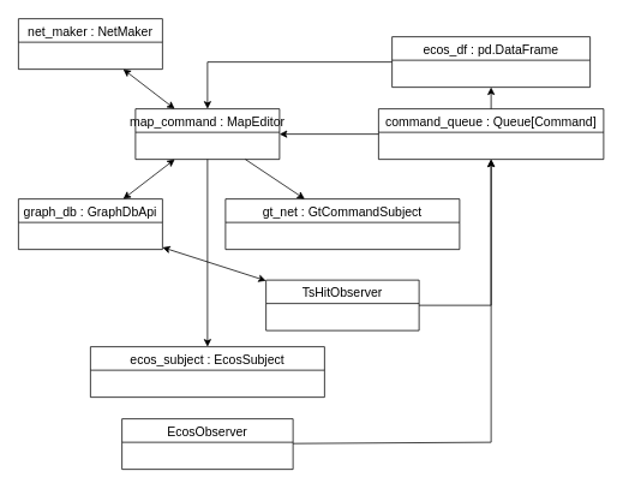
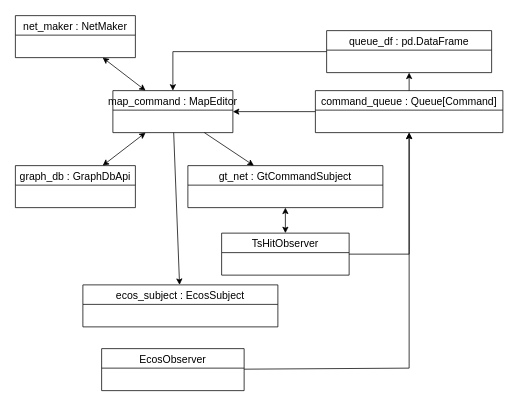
- <mxCell id="7" value="ecos_df : pd.DataFrame" style="swimlane;fontStyle=0;childLayout=stackLayout;horizontal=1;startSize=26;horizontalStack=0;resizeParent=1;resizeParentMax=0;resizeLast=0;collapsible=1;marginBottom=0;align=center;fontSize=14;" vertex="1" parent="1"><mxGeometry x="435" y="40" width="220" height="56" as="geometry" /></mxCell>
+ <mxCell id="7" value="queue_df : pd.DataFrame" style="swimlane;fontStyle=0;childLayout=stackLayout;horizontal=1;startSize=26;horizontalStack=0;resizeParent=1;resizeParentMax=0;resizeLast=0;collapsible=1;marginBottom=0;align=center;fontSize=14;" vertex="1" parent="1"><mxGeometry x="435" y="40" width="220" height="56" as="geometry" /></mxCell>
- <mxCell id="12" value="" style="endArrow=classic;startArrow=classic;html=1;rounded=0;" edge="1" parent="1" source="11" target="19"><mxGeometry width="50" height="50" relative="1" as="geometry"><mxPoint x="350" y="370" as="sourcePoint" /><mxPoint x="400" y="320" as="targetPoint" /></mxGeometry></mxCell>
+ <mxCell id="12" value="" style="endArrow=classic;startArrow=classic;html=1;rounded=0;" edge="1" parent="1" source="11" target="10"><mxGeometry width="50" height="50" relative="1" as="geometry"><mxPoint x="350" y="370" as="sourcePoint" /><mxPoint x="400" y="320" as="targetPoint" /></mxGeometry></mxCell>
- <mxCell id="3" value="ecos_subject : EcosSubject" style="swimlane;fontStyle=0;childLayout=stackLayout;horizontal=1;startSize=26;horizontalStack=0;resizeParent=1;resizeParentMax=0;resizeLast=0;collapsible=1;marginBottom=0;align=center;fontSize=14;" vertex="1" parent="1"><mxGeometry x="100" y="384" width="260" height="56" as="geometry" /></mxCell>
+ <mxCell id="3" value="ecos_subject : EcosSubject" style="swimlane;fontStyle=0;childLayout=stackLayout;horizontal=1;startSize=26;horizontalStack=0;resizeParent=1;resizeParentMax=0;resizeLast=0;collapsible=1;marginBottom=0;align=center;fontSize=14;" vertex="1" parent="1"><mxGeometry x="110" y="379" width="260" height="56" as="geometry" /></mxCell>
